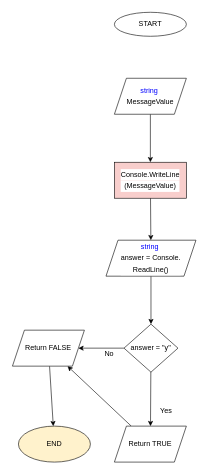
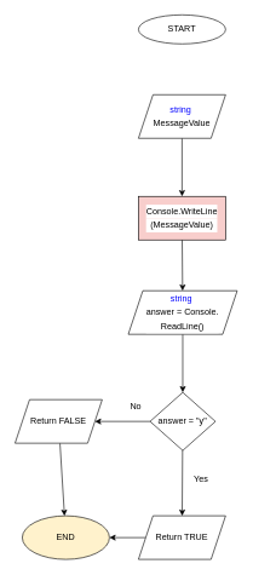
- <mxCell id="18" value="No" style="text;html=1;align=center;verticalAlign=middle;resizable=0;points=[];autosize=1;strokeColor=none;" vertex="1" parent="1"><mxGeometry x="166" y="580" width="30" height="20" as="geometry" /></mxCell>
+ <mxCell id="18" value="No" style="text;html=1;align=center;verticalAlign=middle;resizable=0;points=[];autosize=1;strokeColor=none;" vertex="1" parent="1"><mxGeometry x="171" y="550" width="30" height="20" as="geometry" /></mxCell>
- <mxCell id="12" value="" style="edgeStyle=none;html=1;" edge="1" parent="1" source="13" target="15"><mxGeometry relative="1" as="geometry" /></mxCell>
+ <mxCell id="12" value="" style="edgeStyle=none;html=1;" edge="1" parent="1" source="13" target="16"><mxGeometry relative="1" as="geometry" /></mxCell>
- <mxCell id="17" value="Yes" style="text;html=1;align=center;verticalAlign=middle;resizable=0;points=[];autosize=1;strokeColor=none;" vertex="1" parent="1"><mxGeometry x="256" y="675" width="40" height="20" as="geometry" /></mxCell>
+ <mxCell id="17" value="Yes" style="text;html=1;align=center;verticalAlign=middle;resizable=0;points=[];autosize=1;strokeColor=none;" vertex="1" parent="1"><mxGeometry x="256" y="650" width="40" height="20" as="geometry" /></mxCell>
